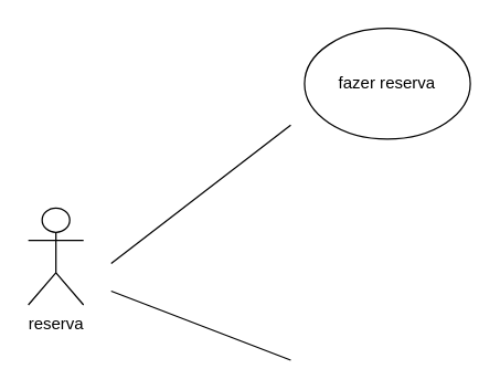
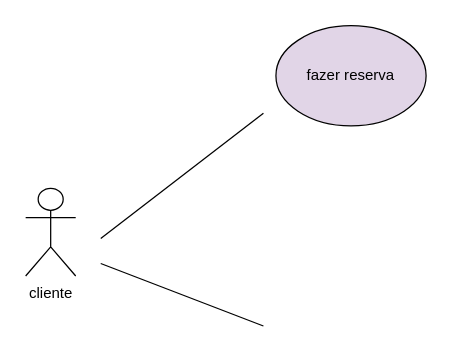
- <mxCell id="3" value="fazer reserva" style="ellipse;whiteSpace=wrap;html=1;" vertex="1" parent="1"><mxGeometry x="220" y="20" width="120" height="80" as="geometry" /></mxCell>
+ <mxCell id="3" value="fazer reserva" style="ellipse;whiteSpace=wrap;html=1;fillColor=#e1d5e7;" vertex="1" parent="1"><mxGeometry x="220" y="20" width="120" height="80" as="geometry" /></mxCell>
- <mxCell id="2" value="reserva" style="shape=umlActor;verticalLabelPosition=bottom;verticalAlign=top;html=1;outlineConnect=0;" vertex="1" parent="1"><mxGeometry x="20" y="150" width="40" height="70" as="geometry" /></mxCell>
+ <mxCell id="2" value="cliente" style="shape=umlActor;verticalLabelPosition=bottom;verticalAlign=top;html=1;outlineConnect=0;" vertex="1" parent="1"><mxGeometry x="20" y="150" width="40" height="70" as="geometry" /></mxCell>
